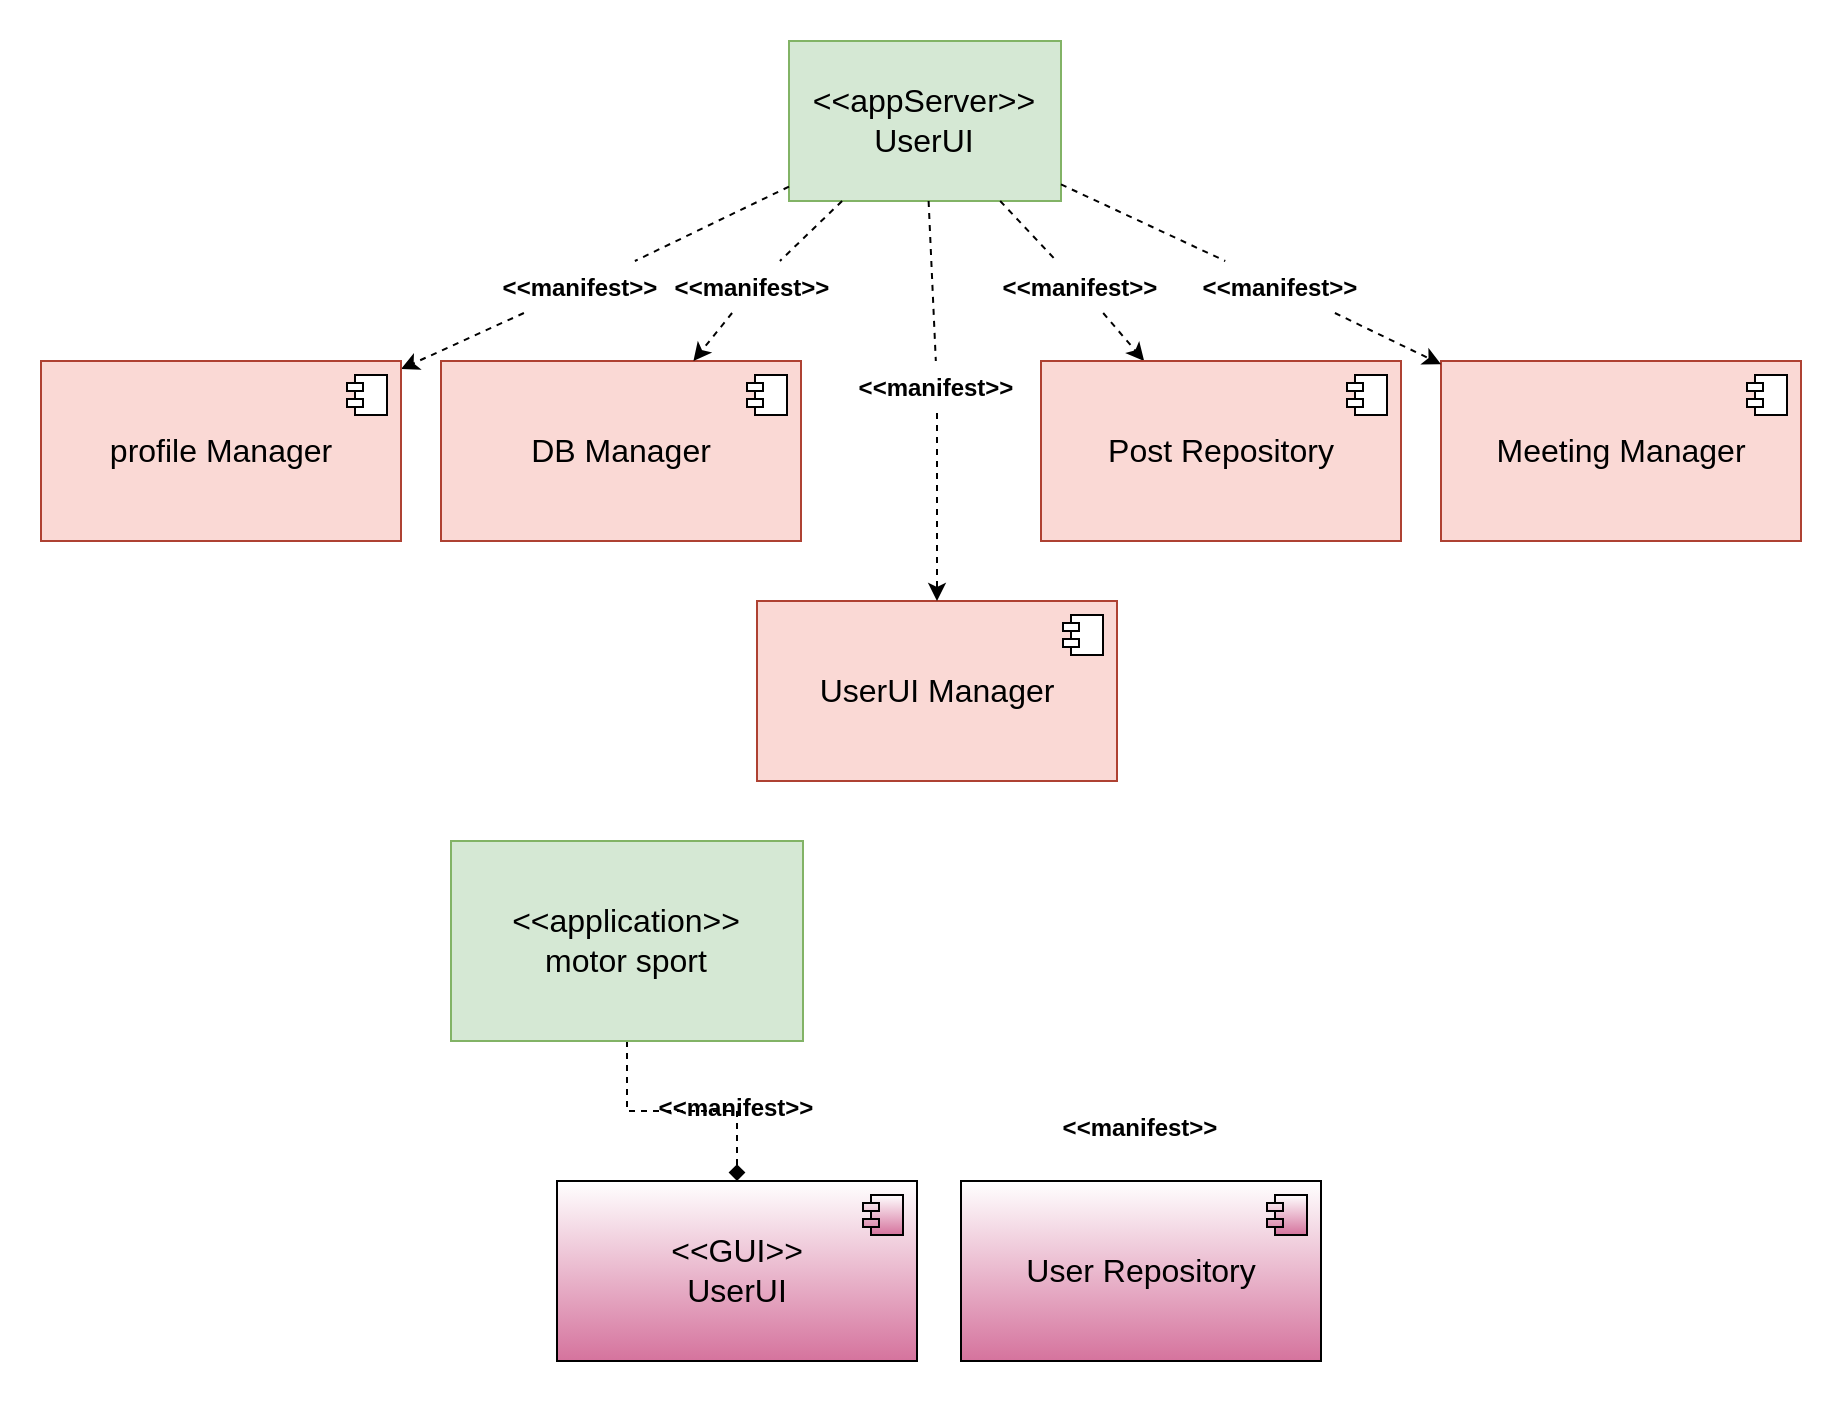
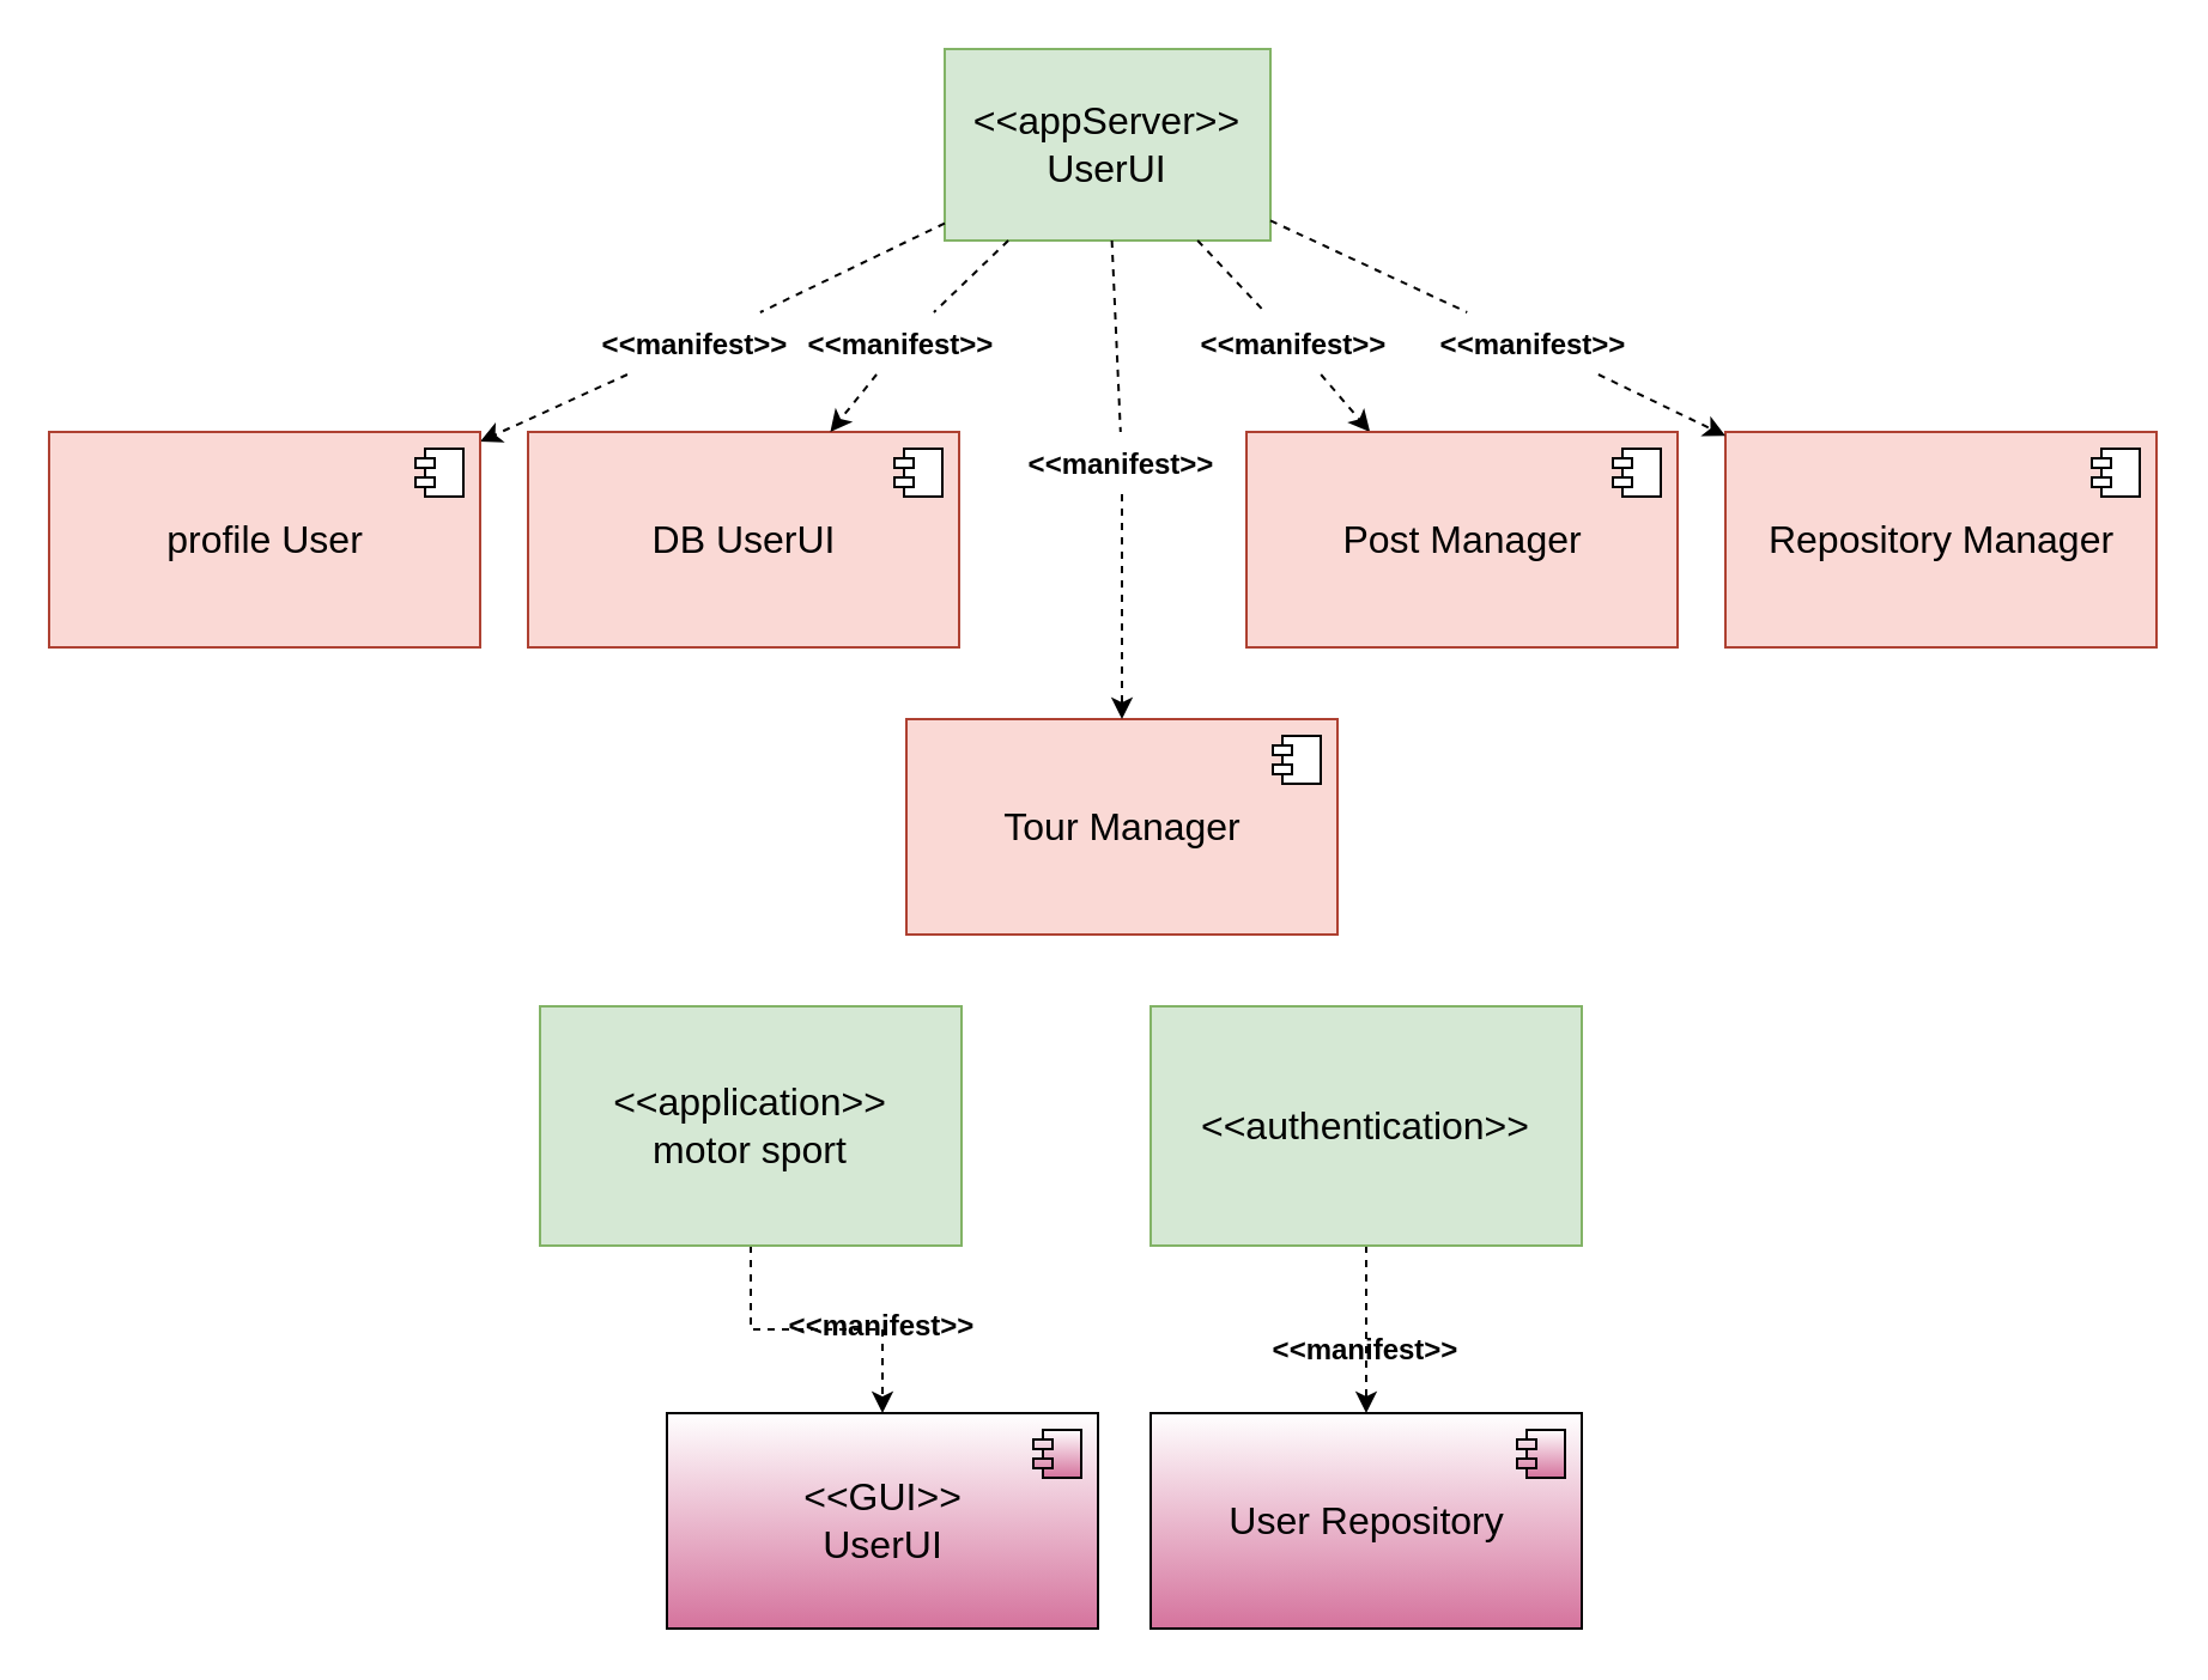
- <mxCell id="4" value="profile Manager" style="html=1;dropTarget=0;fillColor=#fad9d5;strokeColor=#ae4132;fontSize=16;" vertex="1" parent="1"><mxGeometry y="180" width="180" height="90" as="geometry" x="20" /></mxCell>
+ <mxCell id="4" value="profile User" style="html=1;dropTarget=0;fillColor=#fad9d5;strokeColor=#ae4132;fontSize=16;" vertex="1" parent="1"><mxGeometry y="180" width="180" height="90" as="geometry" x="20" /></mxCell>
- <mxCell id="6" value="DB Manager" style="html=1;dropTarget=0;fillColor=#fad9d5;strokeColor=#ae4132;fontSize=16;" vertex="1" parent="1"><mxGeometry x="220" y="180" width="180" height="90" as="geometry" /></mxCell>
+ <mxCell id="6" value="DB UserUI" style="html=1;dropTarget=0;fillColor=#fad9d5;strokeColor=#ae4132;fontSize=16;" vertex="1" parent="1"><mxGeometry x="220" y="180" width="180" height="90" as="geometry" /></mxCell>
- <mxCell id="10" value="Post Repository" style="html=1;dropTarget=0;fillColor=#fad9d5;strokeColor=#ae4132;fontSize=16;" vertex="1" parent="1"><mxGeometry x="520" y="180" width="180" height="90" as="geometry" /></mxCell>
+ <mxCell id="10" value="Post Manager" style="html=1;dropTarget=0;fillColor=#fad9d5;strokeColor=#ae4132;fontSize=16;" vertex="1" parent="1"><mxGeometry x="520" y="180" width="180" height="90" as="geometry" /></mxCell>
- <mxCell id="12" value="Meeting Manager" style="html=1;dropTarget=0;fillColor=#fad9d5;strokeColor=#ae4132;fontSize=16;" vertex="1" parent="1"><mxGeometry x="720" y="180" width="180" height="90" as="geometry" /></mxCell>
+ <mxCell id="12" value="Repository Manager" style="html=1;dropTarget=0;fillColor=#fad9d5;strokeColor=#ae4132;fontSize=16;" vertex="1" parent="1"><mxGeometry x="720" y="180" width="180" height="90" as="geometry" /></mxCell>
- <mxCell id="15" value="UserUI Manager" style="html=1;dropTarget=0;fillColor=#fad9d5;strokeColor=#ae4132;fontSize=16;" vertex="1" parent="1"><mxGeometry x="378" y="300" width="180" height="90" as="geometry" /></mxCell>
+ <mxCell id="15" value="Tour Manager" style="html=1;dropTarget=0;fillColor=#fad9d5;strokeColor=#ae4132;fontSize=16;" vertex="1" parent="1"><mxGeometry x="378" y="300" width="180" height="90" as="geometry" /></mxCell>
+ <mxCell id="31" value="&amp;lt;&amp;lt;authentication&amp;gt;&amp;gt;" style="rounded=0;whiteSpace=wrap;html=1;fillColor=#d5e8d4;strokeColor=#82b366;fontSize=16;" vertex="1" parent="1"><mxGeometry x="480" y="420" width="180" height="100" as="geometry" /></mxCell>
+ <mxCell id="30" value="" style="edgeStyle=orthogonalEdgeStyle;rounded=0;orthogonalLoop=1;jettySize=auto;html=1;dashed=1;fontSize=16;" edge="1" parent="1" source="31" target="34"><mxGeometry relative="1" as="geometry" /></mxCell>
- <mxCell id="18" style="edgeStyle=orthogonalEdgeStyle;rounded=0;orthogonalLoop=1;jettySize=auto;html=1;dashed=1;fontSize=16;endArrow=diamond;" edge="1" parent="1" source="19" target="32"><mxGeometry relative="1" as="geometry" /></mxCell>
+ <mxCell id="18" style="edgeStyle=orthogonalEdgeStyle;rounded=0;orthogonalLoop=1;jettySize=auto;html=1;dashed=1;fontSize=16;" edge="1" parent="1" source="19" target="32"><mxGeometry relative="1" as="geometry" /></mxCell>
